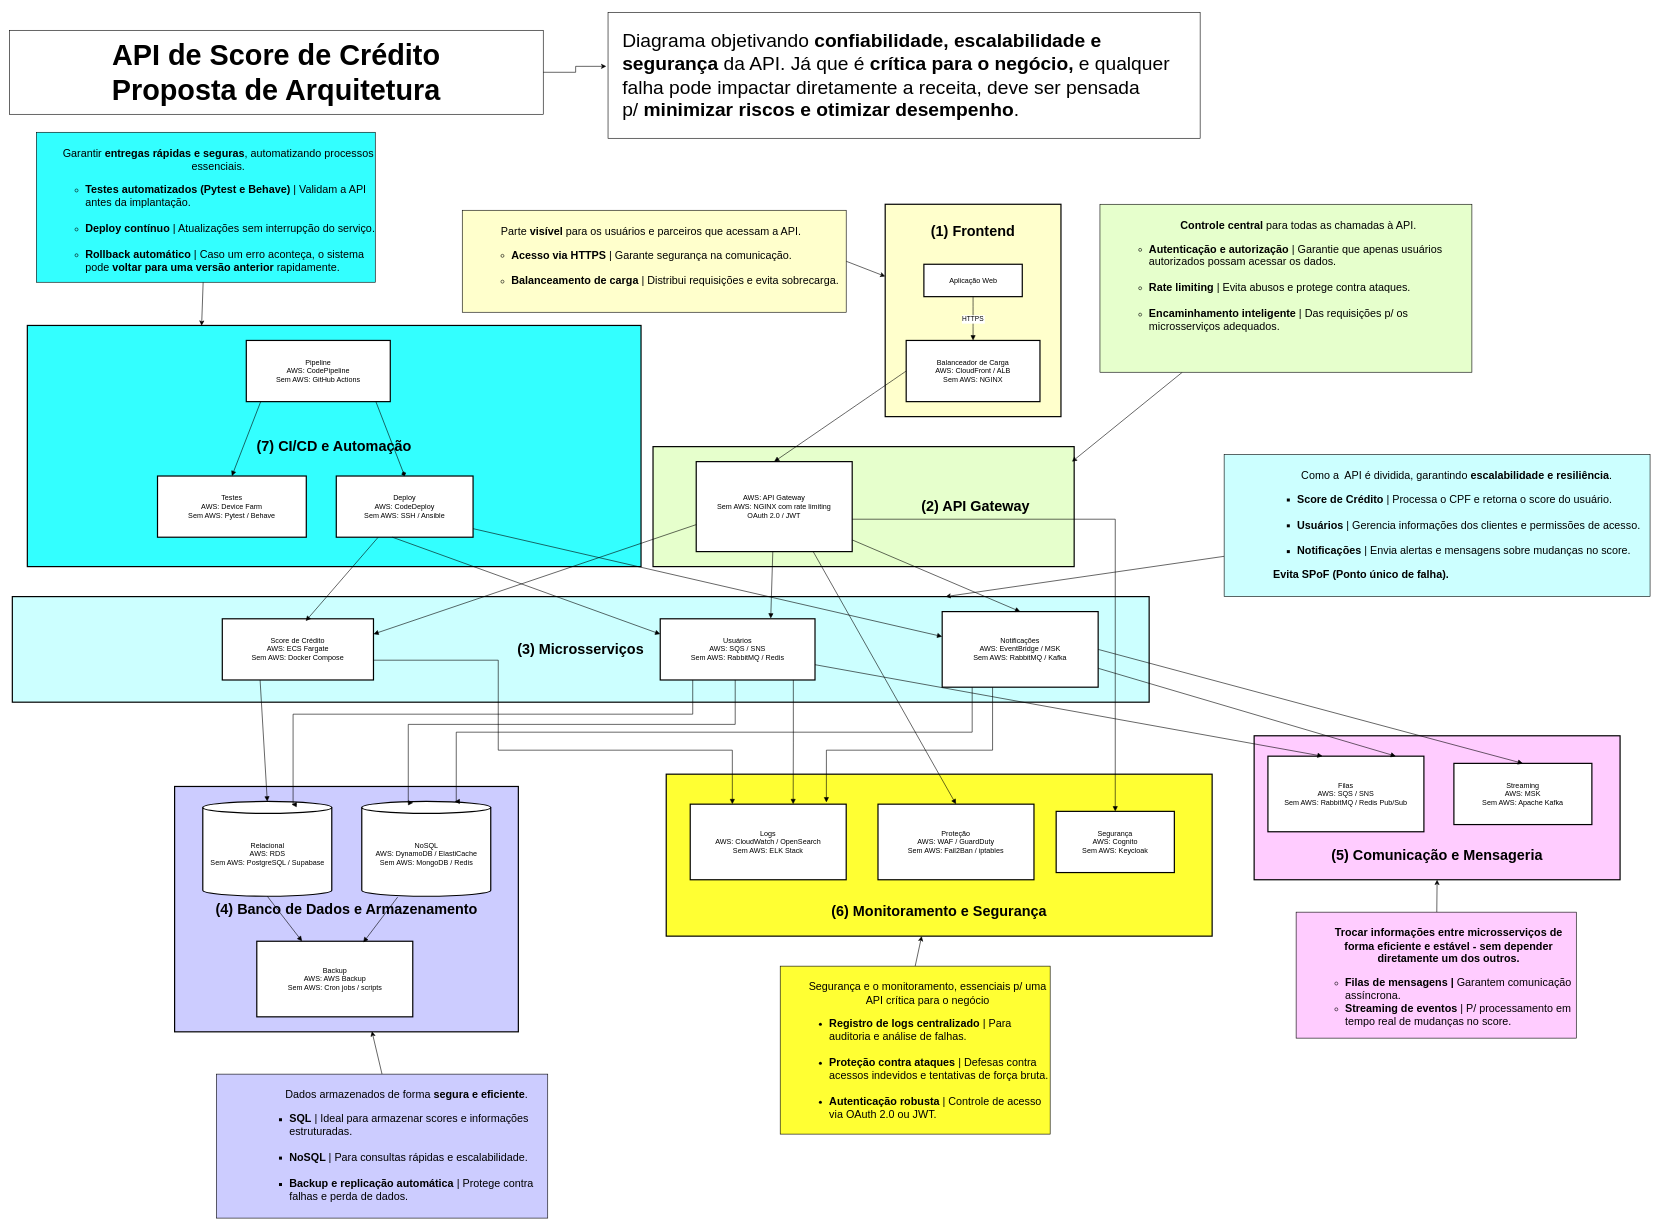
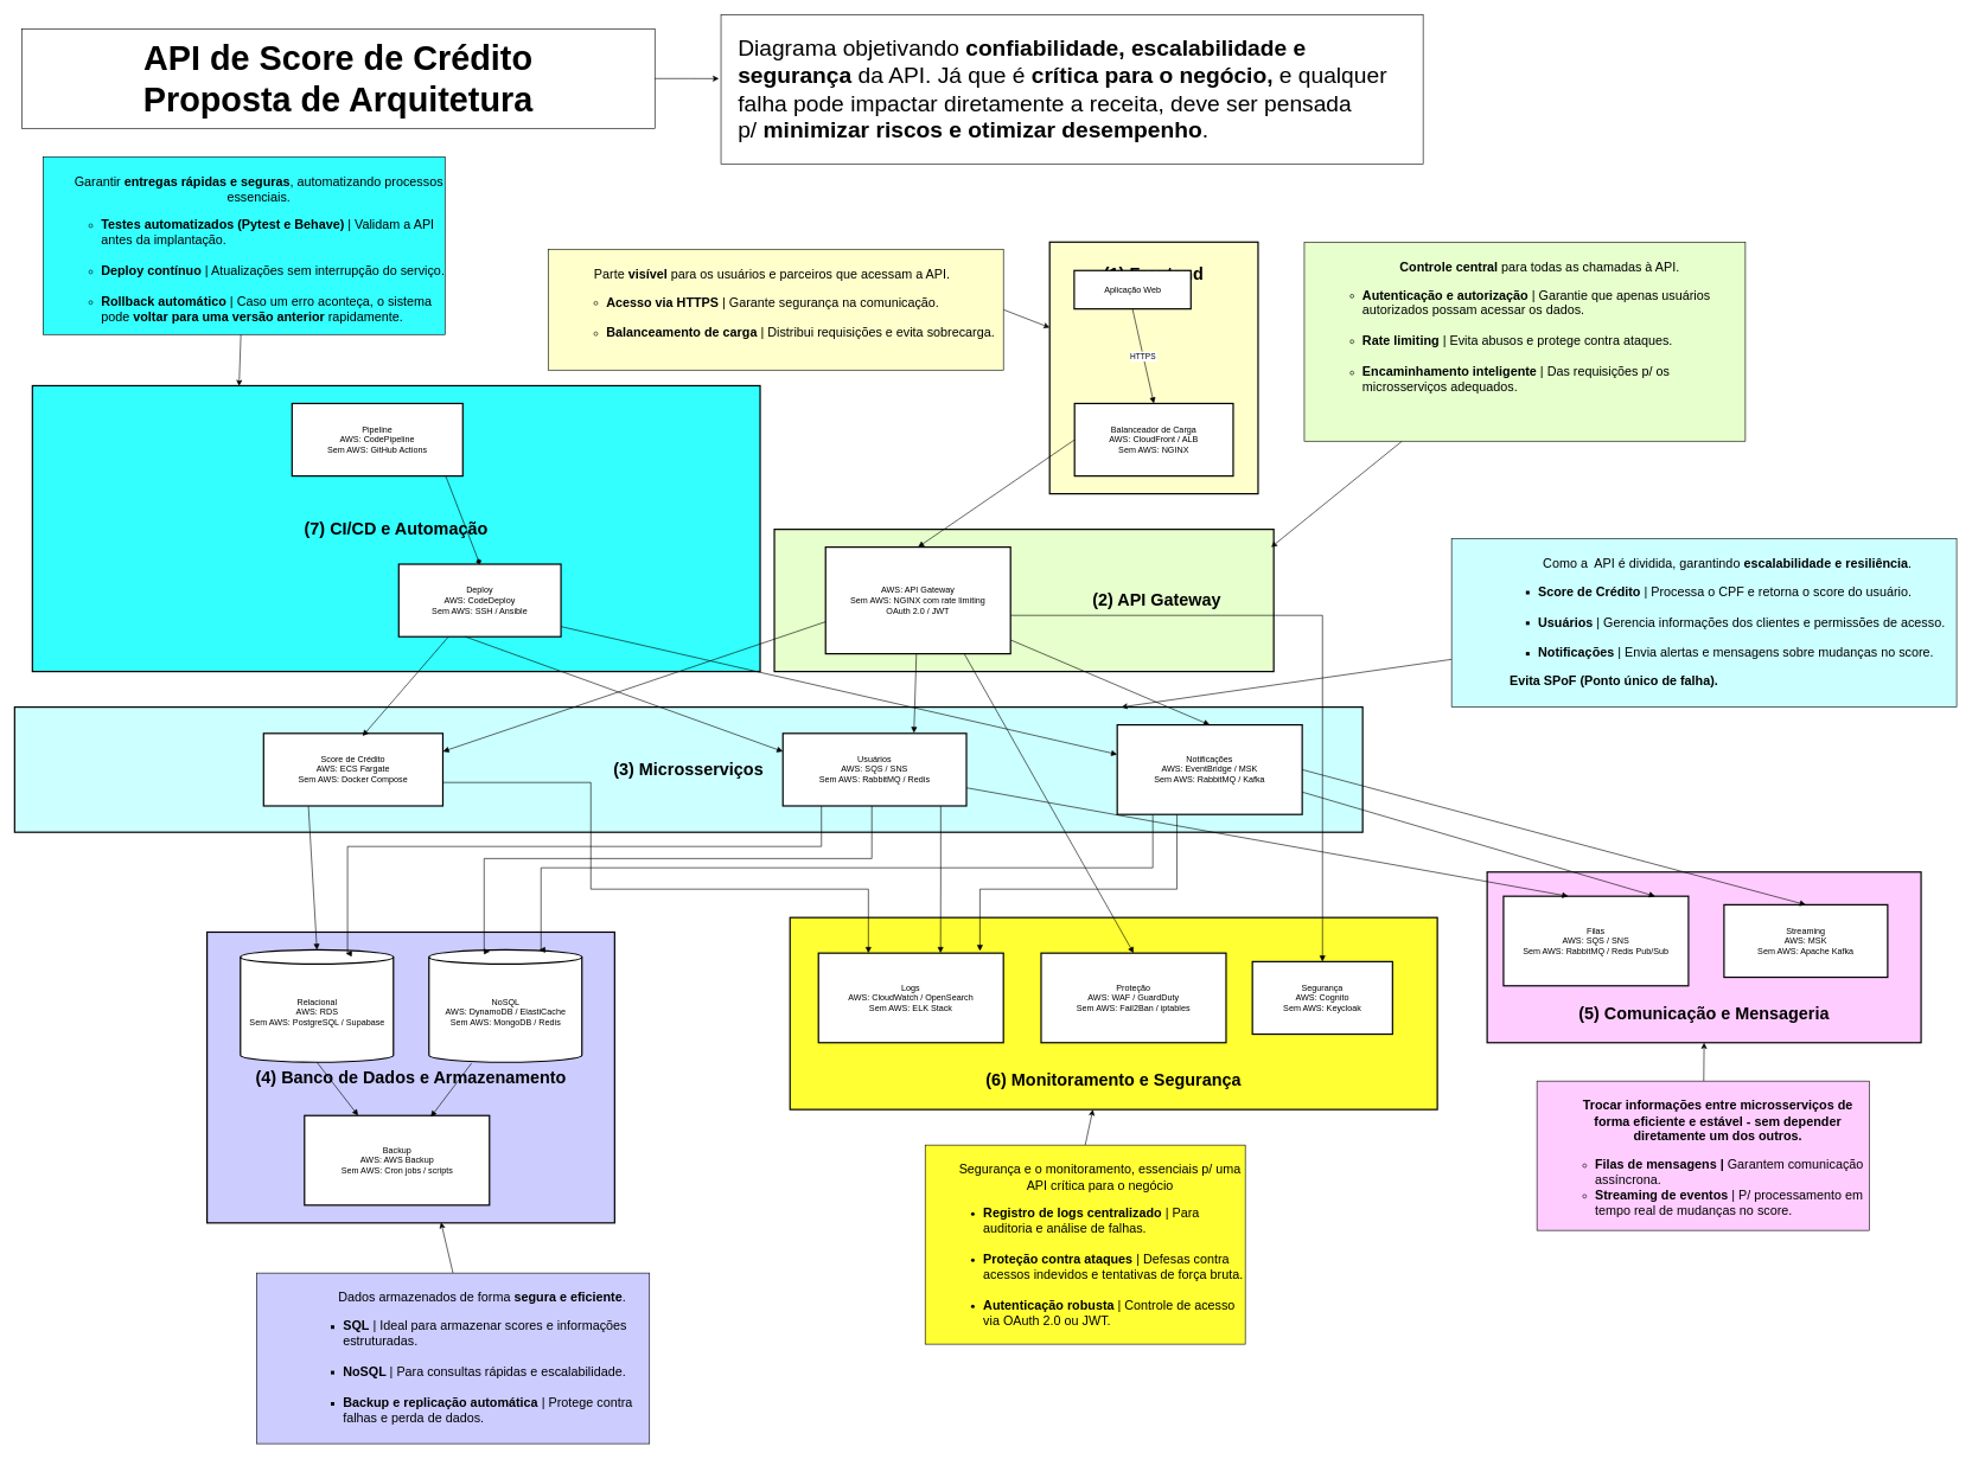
- <mxCell id="50" value="API de Score de Crédito&lt;div&gt;Proposta de Arquitetura&lt;/div&gt;" style="whiteSpace=wrap;html=1;fontSize=48;fontStyle=1" vertex="1" parent="1"><mxGeometry x="15" y="50" width="890" height="140" as="geometry" /></mxCell>
+ <mxCell id="50" value="API de Score de Crédito&lt;div&gt;Proposta de Arquitetura&lt;/div&gt;" style="whiteSpace=wrap;html=1;fontSize=48;fontStyle=1" vertex="1" parent="1"><mxGeometry x="30" y="40" width="890" height="140" as="geometry" /></mxCell>
- <mxCell id="9" value="Aplicação Web" style="whiteSpace=wrap;strokeWidth=2;" vertex="1" parent="1"><mxGeometry x="1539.5" y="440" width="164" height="54" as="geometry" /></mxCell>
+ <mxCell id="9" value="Aplicação Web" style="whiteSpace=wrap;strokeWidth=2;" vertex="1" parent="1"><mxGeometry x="1509.5" y="380" width="164" height="54" as="geometry" /></mxCell>
- <mxCell id="45" value="" style="startArrow=none;endArrow=block;exitX=0.1;exitY=1;entryX=0.5;entryY=0;rounded=0;" edge="1" parent="1" source="23" target="24"><mxGeometry relative="1" as="geometry" /></mxCell>
- <mxCell id="24" value="Testes&#10;AWS: Device Farm&#10;Sem AWS: Pytest / Behave" style="whiteSpace=wrap;strokeWidth=2;" vertex="1" parent="1"><mxGeometry x="262" y="793" width="248" height="102" as="geometry" /></mxCell>
